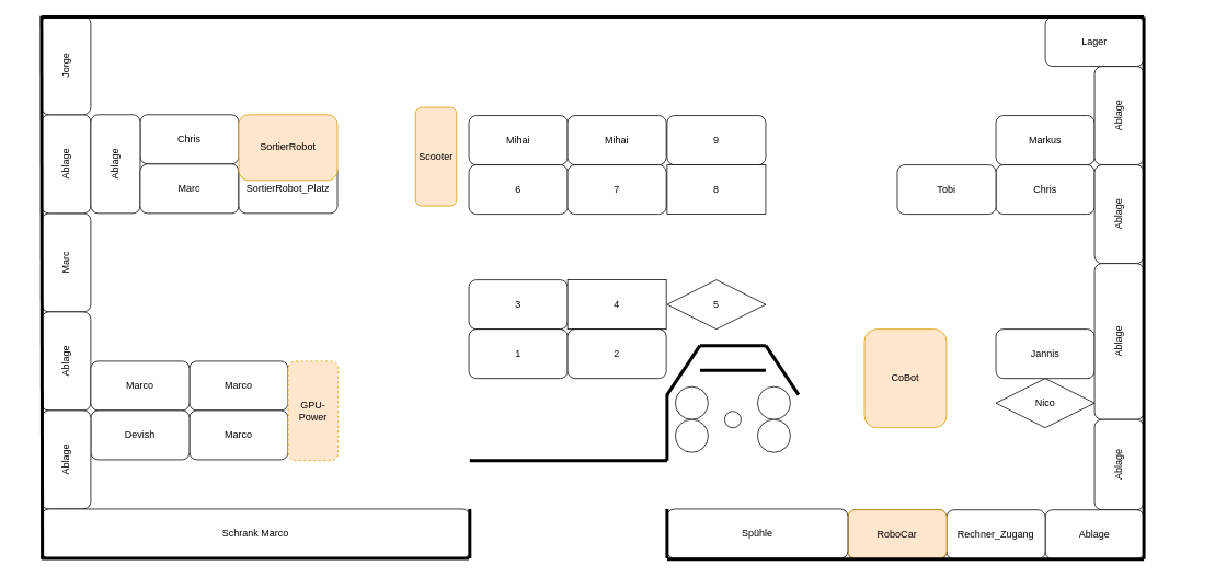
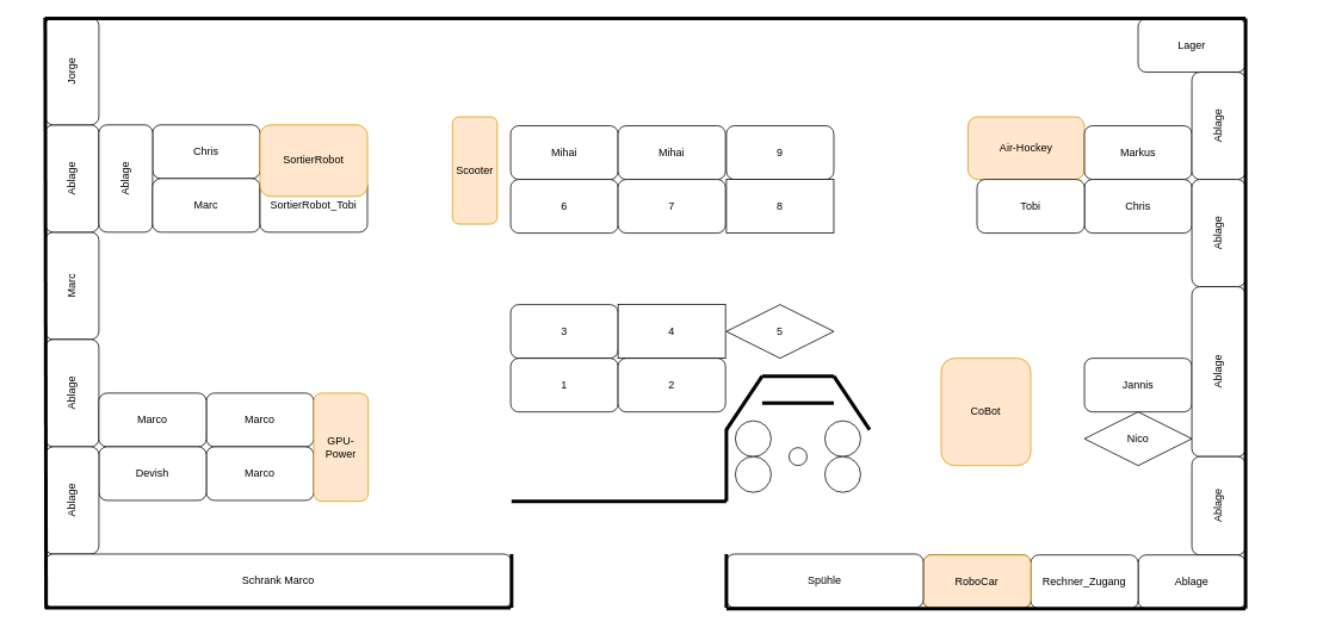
+ <mxCell id="26" value="Air-Hockey" style="rounded=1;whiteSpace=wrap;html=1;fillColor=#ffe6cc;strokeColor=#d79b00;" parent="1" vertex="1"><mxGeometry x="1081" y="130" width="130" height="70" as="geometry" /></mxCell>
- <mxCell id="24" value="SortierRobot_Platz" style="rounded=1;whiteSpace=wrap;html=1;" parent="1" vertex="1"><mxGeometry x="290" y="199" width="120" height="60" as="geometry" /></mxCell>
+ <mxCell id="24" value="SortierRobot_Tobi" style="rounded=1;whiteSpace=wrap;html=1;" parent="1" vertex="1"><mxGeometry x="290" y="199" width="120" height="60" as="geometry" /></mxCell>
- <mxCell id="58" value="GPU-Power" style="rounded=1;whiteSpace=wrap;html=1;fillColor=#ffe6cc;strokeColor=#d79b00;dashed=1;" parent="1" vertex="1"><mxGeometry x="350" y="439" width="61" height="121" as="geometry" /></mxCell>
+ <mxCell id="58" value="GPU-Power" style="rounded=1;whiteSpace=wrap;html=1;fillColor=#ffe6cc;strokeColor=#d79b00;" parent="1" vertex="1"><mxGeometry x="350" y="439" width="61" height="121" as="geometry" /></mxCell>
